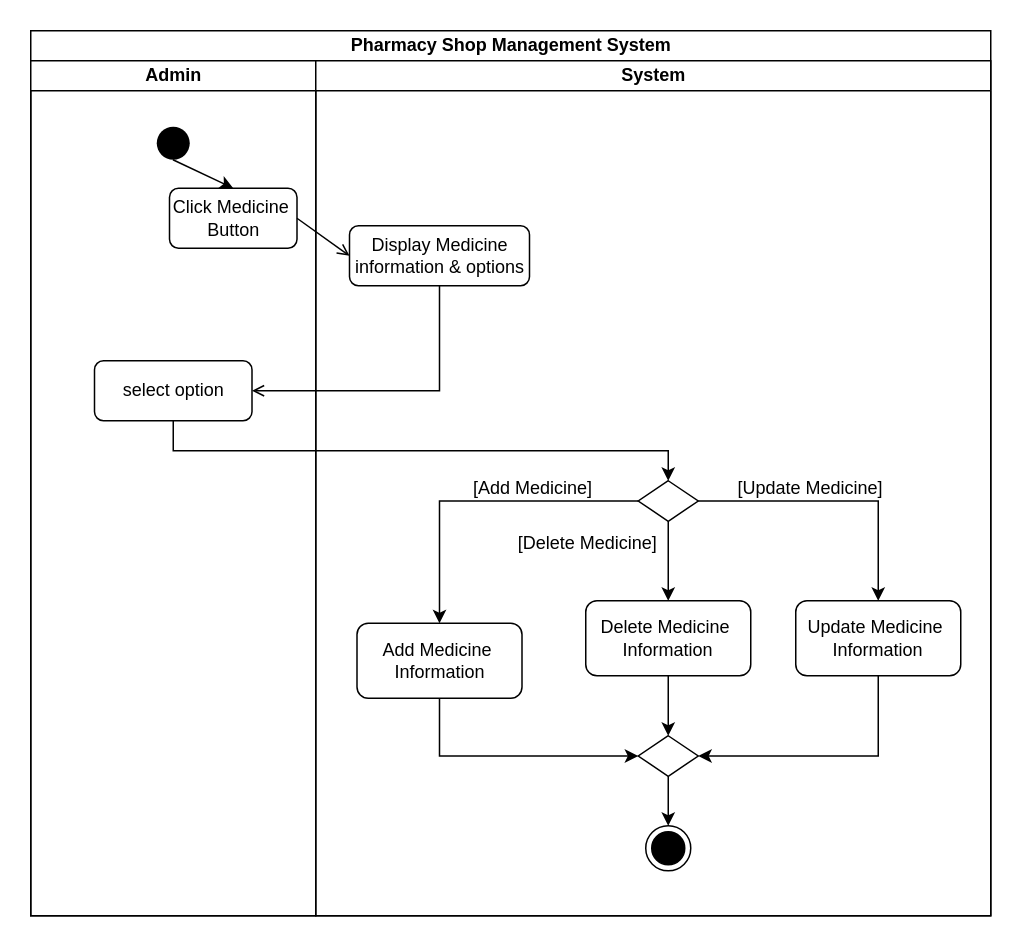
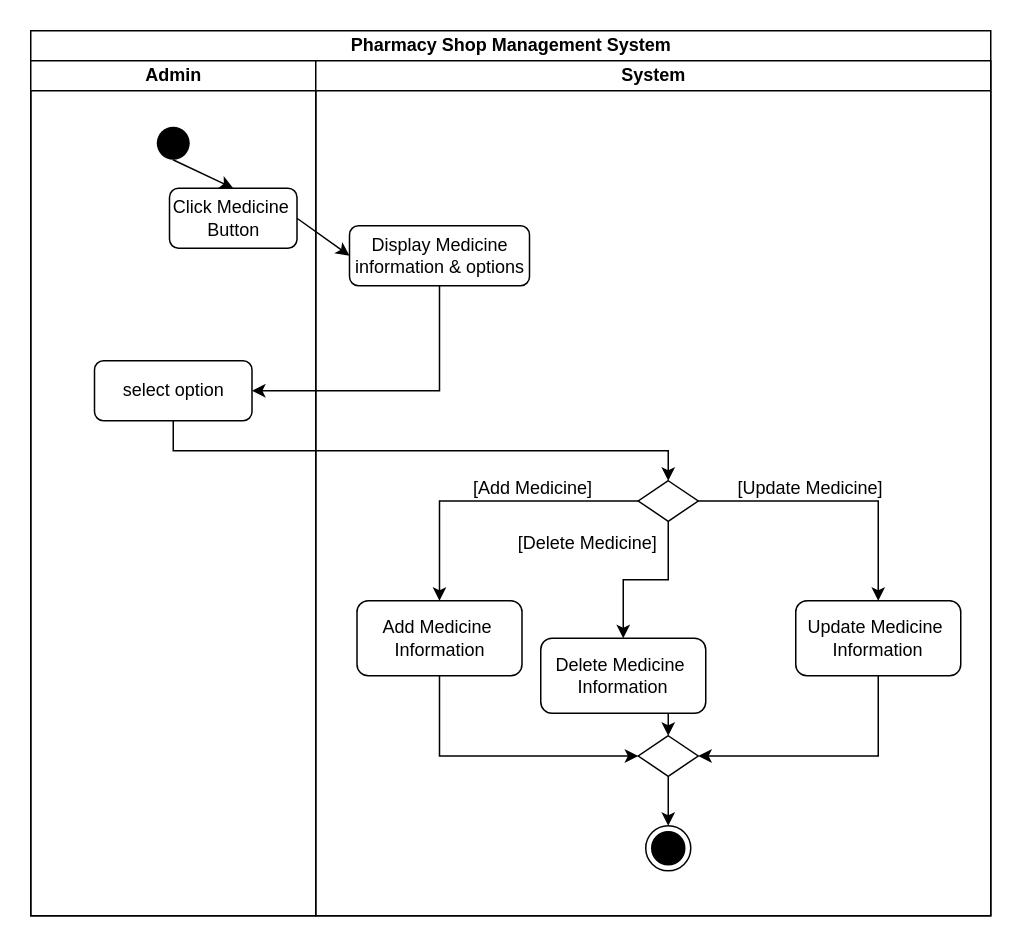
- <mxCell id="8" style="rounded=0;orthogonalLoop=1;jettySize=auto;html=1;exitX=1;exitY=0.5;exitDx=0;exitDy=0;entryX=0;entryY=0.5;entryDx=0;entryDy=0;endArrow=open;" parent="2" source="6" target="19" edge="1"><mxGeometry relative="1" as="geometry" /></mxCell>
+ <mxCell id="8" style="rounded=0;orthogonalLoop=1;jettySize=auto;html=1;exitX=1;exitY=0.5;exitDx=0;exitDy=0;entryX=0;entryY=0.5;entryDx=0;entryDy=0;" parent="2" source="6" target="19" edge="1"><mxGeometry relative="1" as="geometry" /></mxCell>
- <mxCell id="9" style="edgeStyle=orthogonalEdgeStyle;rounded=0;orthogonalLoop=1;jettySize=auto;html=1;exitX=0.5;exitY=1;exitDx=0;exitDy=0;entryX=1;entryY=0.5;entryDx=0;entryDy=0;endArrow=open;" parent="2" source="19" target="7" edge="1"><mxGeometry relative="1" as="geometry" /></mxCell>
+ <mxCell id="9" style="edgeStyle=orthogonalEdgeStyle;rounded=0;orthogonalLoop=1;jettySize=auto;html=1;exitX=0.5;exitY=1;exitDx=0;exitDy=0;entryX=1;entryY=0.5;entryDx=0;entryDy=0;" parent="2" source="19" target="7" edge="1"><mxGeometry relative="1" as="geometry" /></mxCell>
- <mxCell id="25" value="Delete Medicine&amp;nbsp;&lt;br style=&quot;border-color: var(--border-color);&quot;&gt;Information" style="rounded=1;whiteSpace=wrap;html=1;" parent="11" vertex="1"><mxGeometry x="180" y="360" width="110" height="50" as="geometry" /></mxCell>
+ <mxCell id="25" value="Delete Medicine&amp;nbsp;&lt;br style=&quot;border-color: var(--border-color);&quot;&gt;Information" style="rounded=1;whiteSpace=wrap;html=1;" parent="11" vertex="1"><mxGeometry x="150" y="385" width="110" height="50" as="geometry" /></mxCell>
- <mxCell id="21" value="Add Medicine&amp;nbsp;&lt;br&gt;Information" style="rounded=1;whiteSpace=wrap;html=1;" parent="11" vertex="1"><mxGeometry x="27.5" y="375" width="110" height="50" as="geometry" /></mxCell>
+ <mxCell id="21" value="Add Medicine&amp;nbsp;&lt;br&gt;Information" style="rounded=1;whiteSpace=wrap;html=1;" parent="11" vertex="1"><mxGeometry x="27.5" y="360" width="110" height="50" as="geometry" /></mxCell>
